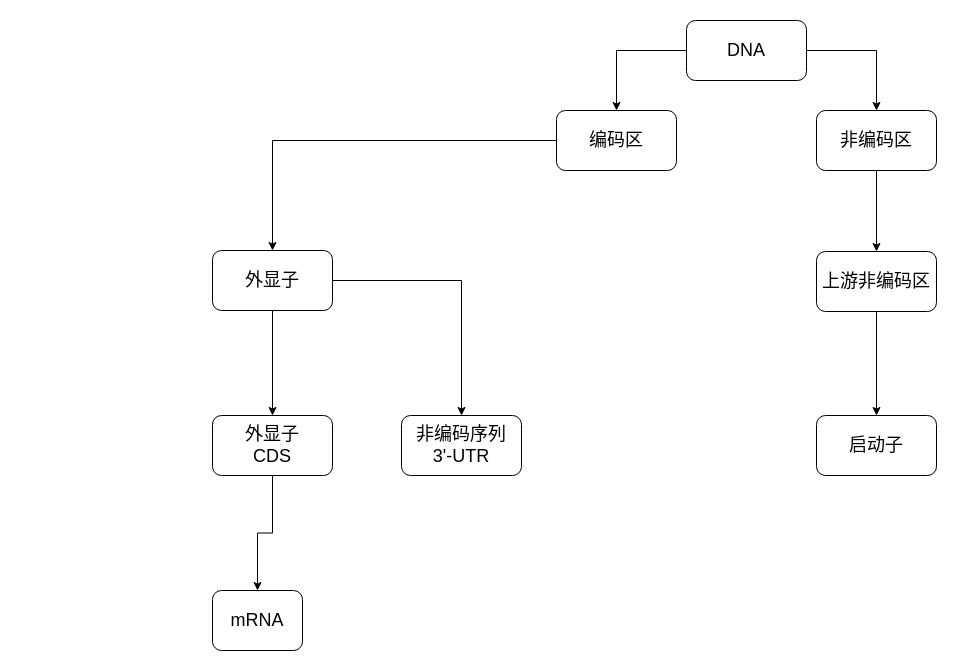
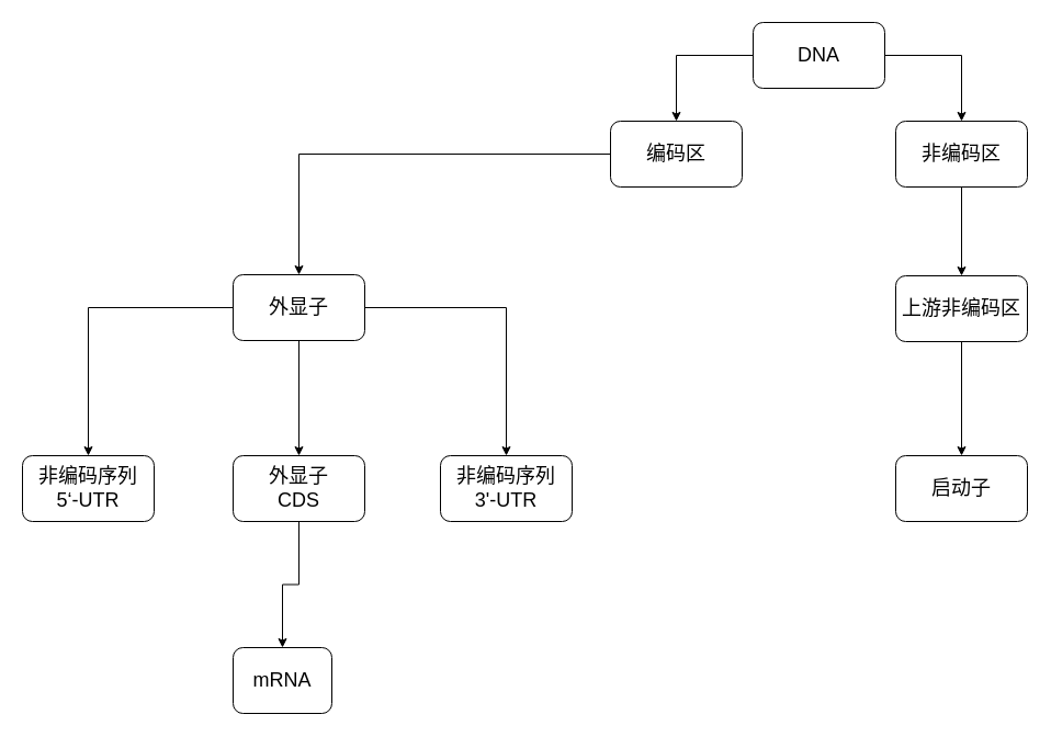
+ <mxCell id="9" style="edgeStyle=orthogonalEdgeStyle;rounded=0;orthogonalLoop=1;jettySize=auto;html=1;exitX=0;exitY=0.5;exitDx=0;exitDy=0;entryX=0.5;entryY=0;entryDx=0;entryDy=0;fontSize=18;" parent="1" source="12" target="16" edge="1"><mxGeometry relative="1" as="geometry" /></mxCell>
+ <mxCell id="16" value="非编码序列&lt;br&gt;5‘-UTR" style="rounded=1;whiteSpace=wrap;html=1;fontSize=18;" parent="1" vertex="1"><mxGeometry x="20" y="415" width="120" height="60" as="geometry" /></mxCell>
